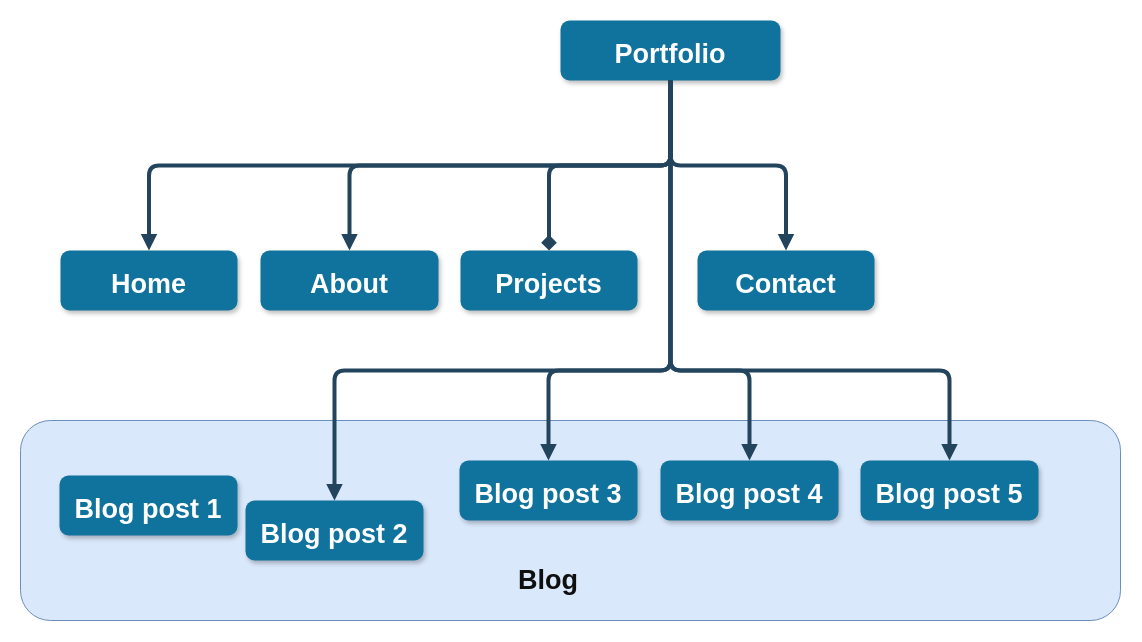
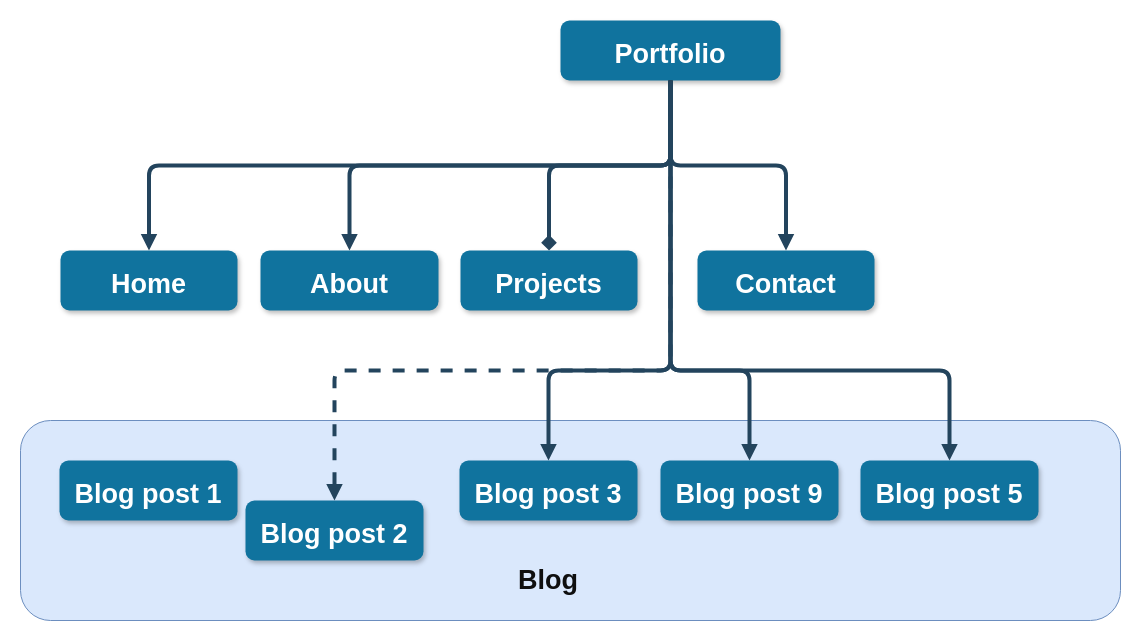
- <mxCell id="16" value="" style="edgeStyle=elbowEdgeStyle;elbow=vertical;strokeWidth=4;endArrow=block;endFill=1;fontStyle=1;strokeColor=#23445D;fontSize=27;" parent="1" source="3" target="8" edge="1"><mxGeometry x="22" y="165.5" width="100" height="100" as="geometry"><mxPoint x="-158" y="75.5" as="sourcePoint" /><mxPoint x="-58" y="-24.5" as="targetPoint" /><Array as="points"><mxPoint x="510" y="370" /></Array></mxGeometry></mxCell>
+ <mxCell id="16" value="" style="edgeStyle=elbowEdgeStyle;elbow=vertical;strokeWidth=4;endArrow=block;endFill=1;fontStyle=1;strokeColor=#23445D;fontSize=27;dashed=1;" parent="1" source="3" target="8" edge="1"><mxGeometry x="22" y="165.5" width="100" height="100" as="geometry"><mxPoint x="-158" y="75.5" as="sourcePoint" /><mxPoint x="-58" y="-24.5" as="targetPoint" /><Array as="points"><mxPoint x="510" y="370" /></Array></mxGeometry></mxCell>
- <mxCell id="9" value="Blog post 4" style="rounded=1;fillColor=#10739E;strokeColor=none;shadow=1;gradientColor=none;fontStyle=1;fontColor=#FFFFFF;fontSize=27;" parent="1" vertex="1"><mxGeometry x="660" y="460" width="178" height="60" as="geometry" /></mxCell>
+ <mxCell id="9" value="Blog post 9" style="rounded=1;fillColor=#10739E;strokeColor=none;shadow=1;gradientColor=none;fontStyle=1;fontColor=#FFFFFF;fontSize=27;" parent="1" vertex="1"><mxGeometry x="660" y="460" width="178" height="60" as="geometry" /></mxCell>
- <mxCell id="18" value="Blog post 1" style="rounded=1;fillColor=#10739E;strokeColor=none;shadow=1;gradientColor=none;fontStyle=1;fontColor=#FFFFFF;fontSize=27;" vertex="1" parent="1"><mxGeometry x="59" y="475" width="178" height="60" as="geometry" /></mxCell>
+ <mxCell id="18" value="Blog post 1" style="rounded=1;fillColor=#10739E;strokeColor=none;shadow=1;gradientColor=none;fontStyle=1;fontColor=#FFFFFF;fontSize=27;" vertex="1" parent="1"><mxGeometry x="59" y="460" width="178" height="60" as="geometry" /></mxCell>
